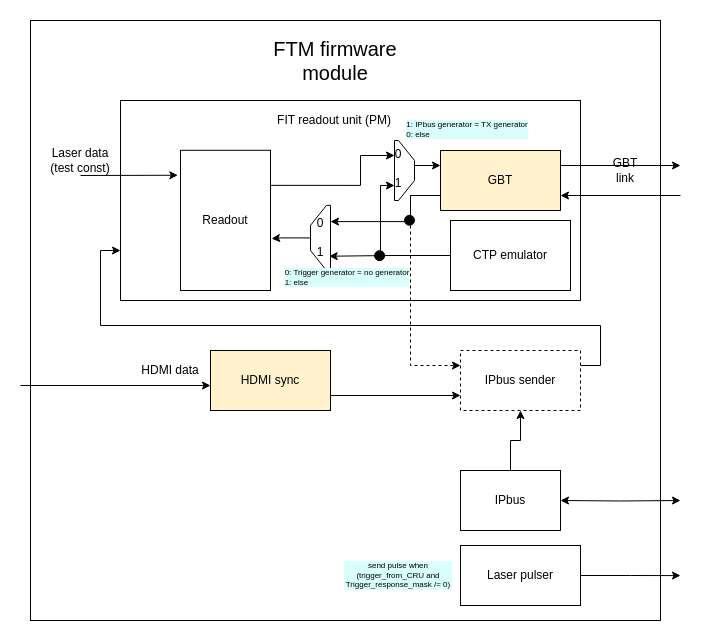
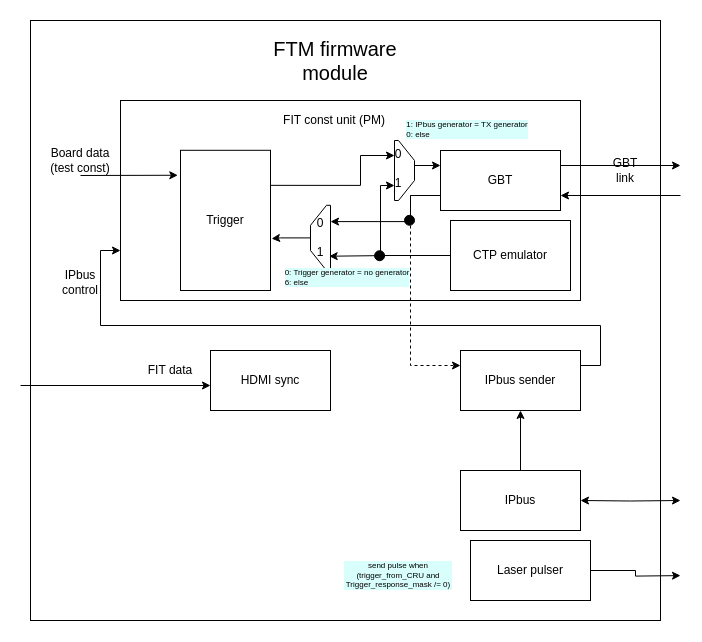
- <mxCell id="23" value="FIT readout unit (PM)" style="text;html=1;strokeColor=none;fillColor=none;align=center;verticalAlign=middle;whiteSpace=wrap;rounded=0;" vertex="1" parent="1"><mxGeometry x="264.01" y="110" width="140" height="20" as="geometry" /></mxCell>
+ <mxCell id="23" value="FIT const unit (PM)" style="text;html=1;strokeColor=none;fillColor=none;align=center;verticalAlign=middle;whiteSpace=wrap;rounded=0;" vertex="1" parent="1"><mxGeometry x="264.01" y="110" width="140" height="20" as="geometry" /></mxCell>
- <mxCell id="5" value="Laser data (test const)" style="text;html=1;strokeColor=none;fillColor=none;align=center;verticalAlign=middle;whiteSpace=wrap;rounded=0;" vertex="1" parent="1"><mxGeometry x="40" y="149.8" width="80" height="20" as="geometry" /></mxCell>
+ <mxCell id="5" value="Board data (test const)" style="text;html=1;strokeColor=none;fillColor=none;align=center;verticalAlign=middle;whiteSpace=wrap;rounded=0;" vertex="1" parent="1"><mxGeometry x="40" y="149.8" width="80" height="20" as="geometry" /></mxCell>
- <mxCell id="18" value="GBT" style="rounded=0;whiteSpace=wrap;html=1;fillColor=#fff2cc;" vertex="1" parent="1"><mxGeometry x="440" y="150" width="120" height="60" as="geometry" /></mxCell>
+ <mxCell id="18" value="GBT" style="rounded=0;whiteSpace=wrap;html=1;" vertex="1" parent="1"><mxGeometry x="440" y="150" width="120" height="60" as="geometry" /></mxCell>
- <mxCell id="22" value="Readout" style="rounded=0;whiteSpace=wrap;html=1;" vertex="1" parent="1"><mxGeometry x="180" y="149.8" width="90" height="140.2" as="geometry" /></mxCell>
+ <mxCell id="22" value="Trigger" style="rounded=0;whiteSpace=wrap;html=1;" vertex="1" parent="1"><mxGeometry x="180" y="149.8" width="90" height="140.2" as="geometry" /></mxCell>
- <mxCell id="39" value="&lt;span style=&quot;font-size: 8px&quot;&gt;0: Trigger generator = no generator&lt;br style=&quot;font-size: 8px&quot;&gt;&lt;div style=&quot;text-align: left ; font-size: 8px&quot;&gt;1: else&lt;/div&gt;&lt;/span&gt;" style="text;html=1;strokeColor=none;fillColor=none;align=center;verticalAlign=middle;whiteSpace=wrap;rounded=0;fontSize=8;labelBackgroundColor=#D9FFFC;labelBorderColor=none;" vertex="1" parent="1"><mxGeometry x="264.01" y="262.16" width="165.99" height="30" as="geometry" /></mxCell>
+ <mxCell id="39" value="&lt;span style=&quot;font-size: 8px&quot;&gt;0: Trigger generator = no generator&lt;br style=&quot;font-size: 8px&quot;&gt;&lt;div style=&quot;text-align: left ; font-size: 8px&quot;&gt;6: else&lt;/div&gt;&lt;/span&gt;" style="text;html=1;strokeColor=none;fillColor=none;align=center;verticalAlign=middle;whiteSpace=wrap;rounded=0;fontSize=8;labelBackgroundColor=#D9FFFC;labelBorderColor=none;" vertex="1" parent="1"><mxGeometry x="264.01" y="262.16" width="165.99" height="30" as="geometry" /></mxCell>
+ <mxCell id="30" value="IPbus control" style="text;html=1;strokeColor=none;fillColor=none;align=center;verticalAlign=middle;whiteSpace=wrap;rounded=0;" vertex="1" parent="1"><mxGeometry x="60" y="264.8" width="40" height="35.2" as="geometry" /></mxCell>
- <mxCell id="12" value="HDMI data" style="text;html=1;strokeColor=none;fillColor=none;align=center;verticalAlign=middle;whiteSpace=wrap;rounded=0;" vertex="1" parent="1"><mxGeometry x="130" y="360" width="80" height="20" as="geometry" /></mxCell>
+ <mxCell id="12" value="FIT data" style="text;html=1;strokeColor=none;fillColor=none;align=center;verticalAlign=middle;whiteSpace=wrap;rounded=0;" vertex="1" parent="1"><mxGeometry x="130" y="360" width="80" height="20" as="geometry" /></mxCell>
- <mxCell id="7" value="HDMI sync" style="rounded=0;whiteSpace=wrap;html=1;fillColor=#fff2cc;" vertex="1" parent="1"><mxGeometry x="210" y="350" width="120" height="60" as="geometry" /></mxCell>
+ <mxCell id="7" value="HDMI sync" style="rounded=0;whiteSpace=wrap;html=1;" vertex="1" parent="1"><mxGeometry x="210" y="350" width="120" height="60" as="geometry" /></mxCell>
- <mxCell id="11" value="IPbus sender" style="rounded=0;whiteSpace=wrap;html=1;dashed=1;" vertex="1" parent="1"><mxGeometry x="460" y="350" width="120" height="60" as="geometry" /></mxCell>
+ <mxCell id="11" value="IPbus sender" style="rounded=0;whiteSpace=wrap;html=1;" vertex="1" parent="1"><mxGeometry x="460" y="350" width="120" height="60" as="geometry" /></mxCell>
- <mxCell id="6" style="edgeStyle=orthogonalEdgeStyle;rounded=0;orthogonalLoop=1;jettySize=auto;html=1;exitX=1;exitY=0.75;exitDx=0;exitDy=0;entryX=0;entryY=0.75;entryDx=0;entryDy=0;" edge="1" parent="1" source="7" target="11"><mxGeometry relative="1" as="geometry" /></mxCell>
- <mxCell id="8" value="IPbus" style="rounded=0;whiteSpace=wrap;html=1;" vertex="1" parent="1"><mxGeometry x="460" y="470" width="100" height="60" as="geometry" /></mxCell>
+ <mxCell id="8" value="IPbus" style="rounded=0;whiteSpace=wrap;html=1;" vertex="1" parent="1"><mxGeometry x="460" y="470" width="120" height="60" as="geometry" /></mxCell>
- <mxCell id="41" value="Laser pulser" style="rounded=0;whiteSpace=wrap;html=1;labelBackgroundColor=#FFFFFF;strokeColor=#000000;fontSize=12;fillColor=#FFFFFF;" vertex="1" parent="1"><mxGeometry x="460" y="545" width="120" height="60" as="geometry" /></mxCell>
+ <mxCell id="41" value="Laser pulser" style="rounded=0;whiteSpace=wrap;html=1;labelBackgroundColor=#FFFFFF;strokeColor=#000000;fontSize=12;fillColor=#FFFFFF;" vertex="1" parent="1"><mxGeometry x="470" y="540" width="120" height="60" as="geometry" /></mxCell>
